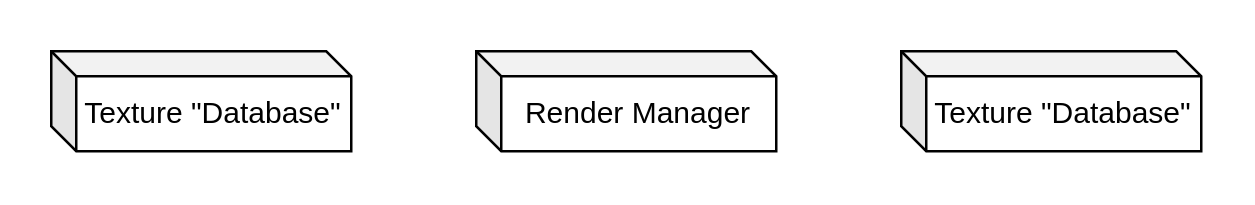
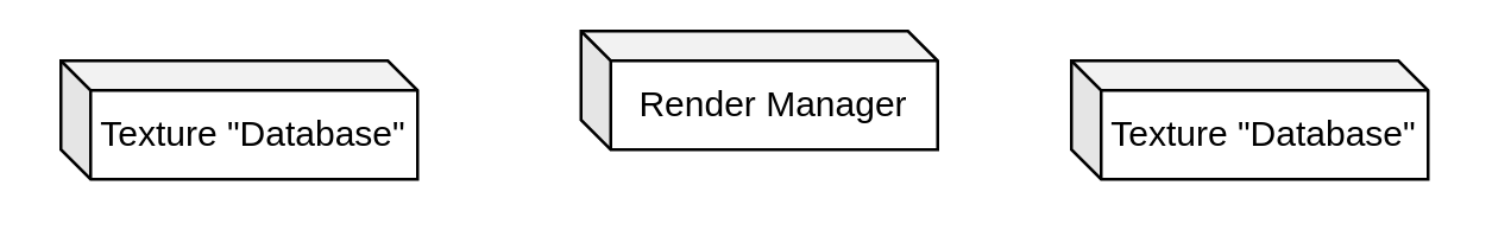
- <mxCell id="2" value="Render Manager" style="shape=cube;whiteSpace=wrap;html=1;boundedLbl=1;backgroundOutline=1;darkOpacity=0.05;darkOpacity2=0.1;size=10;" vertex="1" parent="1"><mxGeometry x="190" y="20" width="120" height="40" as="geometry" /></mxCell>
+ <mxCell id="2" value="Render Manager" style="shape=cube;whiteSpace=wrap;html=1;boundedLbl=1;backgroundOutline=1;darkOpacity=0.05;darkOpacity2=0.1;size=10;" vertex="1" parent="1"><mxGeometry x="195" y="10" width="120" height="40" as="geometry" /></mxCell>
